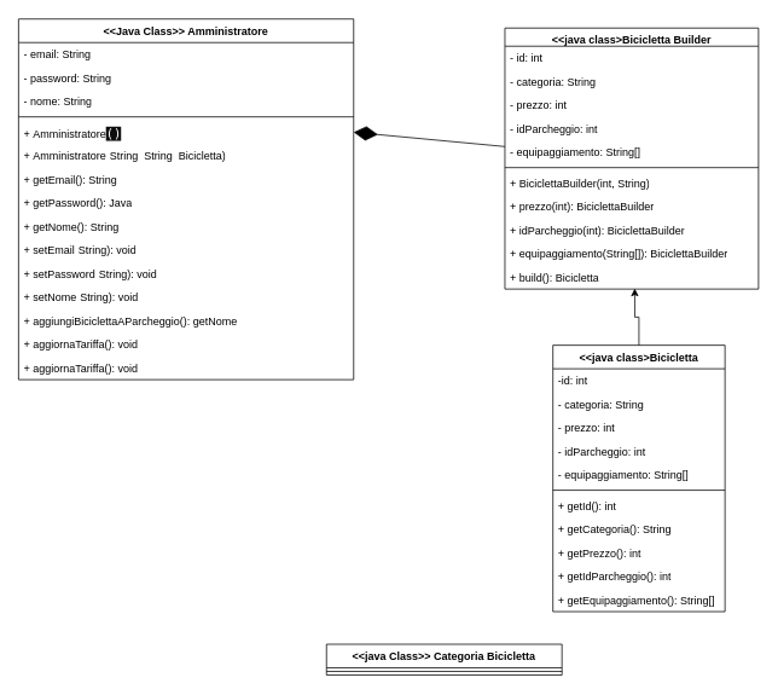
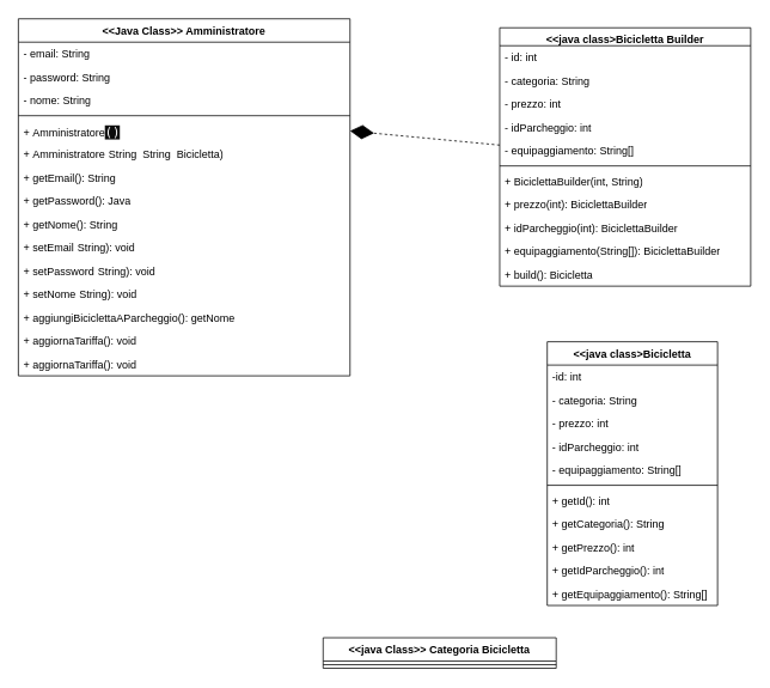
- <mxCell id="44" value="" style="endArrow=diamondThin;endFill=1;endSize=24;html=1;rounded=0;entryX=1;entryY=0.5;entryDx=0;entryDy=0;" parent="1" source="14" target="31" edge="1"><mxGeometry width="160" relative="1" as="geometry"><mxPoint x="470" y="150" as="sourcePoint" /><mxPoint x="630" y="150" as="targetPoint" /></mxGeometry></mxCell>
+ <mxCell id="44" value="" style="endArrow=diamondThin;endFill=1;endSize=24;html=1;rounded=0;entryX=1;entryY=0.5;entryDx=0;entryDy=0;dashed=1;" parent="1" source="14" target="31" edge="1"><mxGeometry width="160" relative="1" as="geometry"><mxPoint x="470" y="150" as="sourcePoint" /><mxPoint x="630" y="150" as="targetPoint" /></mxGeometry></mxCell>
- <mxCell id="45" style="edgeStyle=orthogonalEdgeStyle;rounded=0;orthogonalLoop=1;jettySize=auto;html=1;entryX=0.512;entryY=0.978;entryDx=0;entryDy=0;entryPerimeter=0;" parent="1" source="2" target="25" edge="1"><mxGeometry relative="1" as="geometry" /></mxCell>
